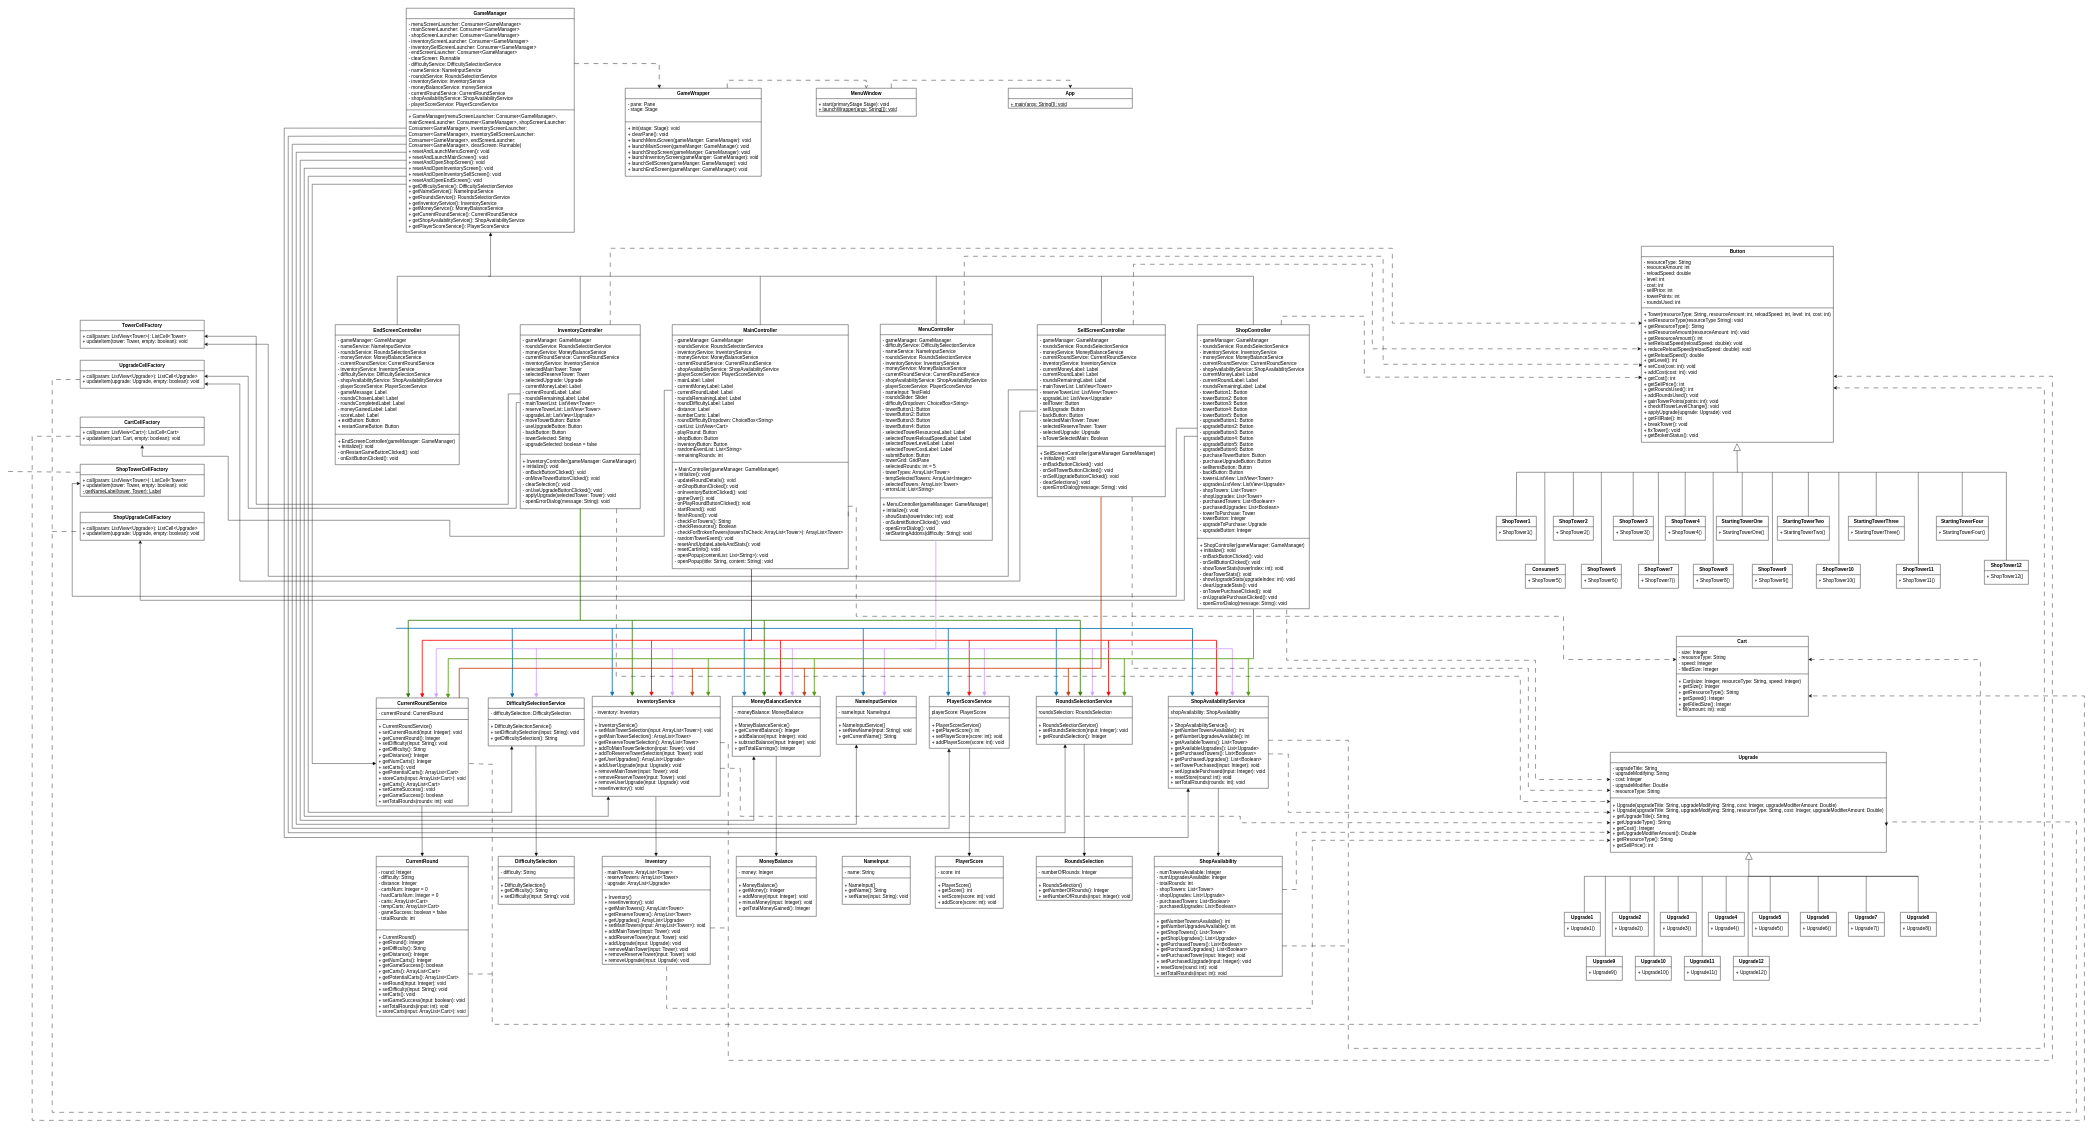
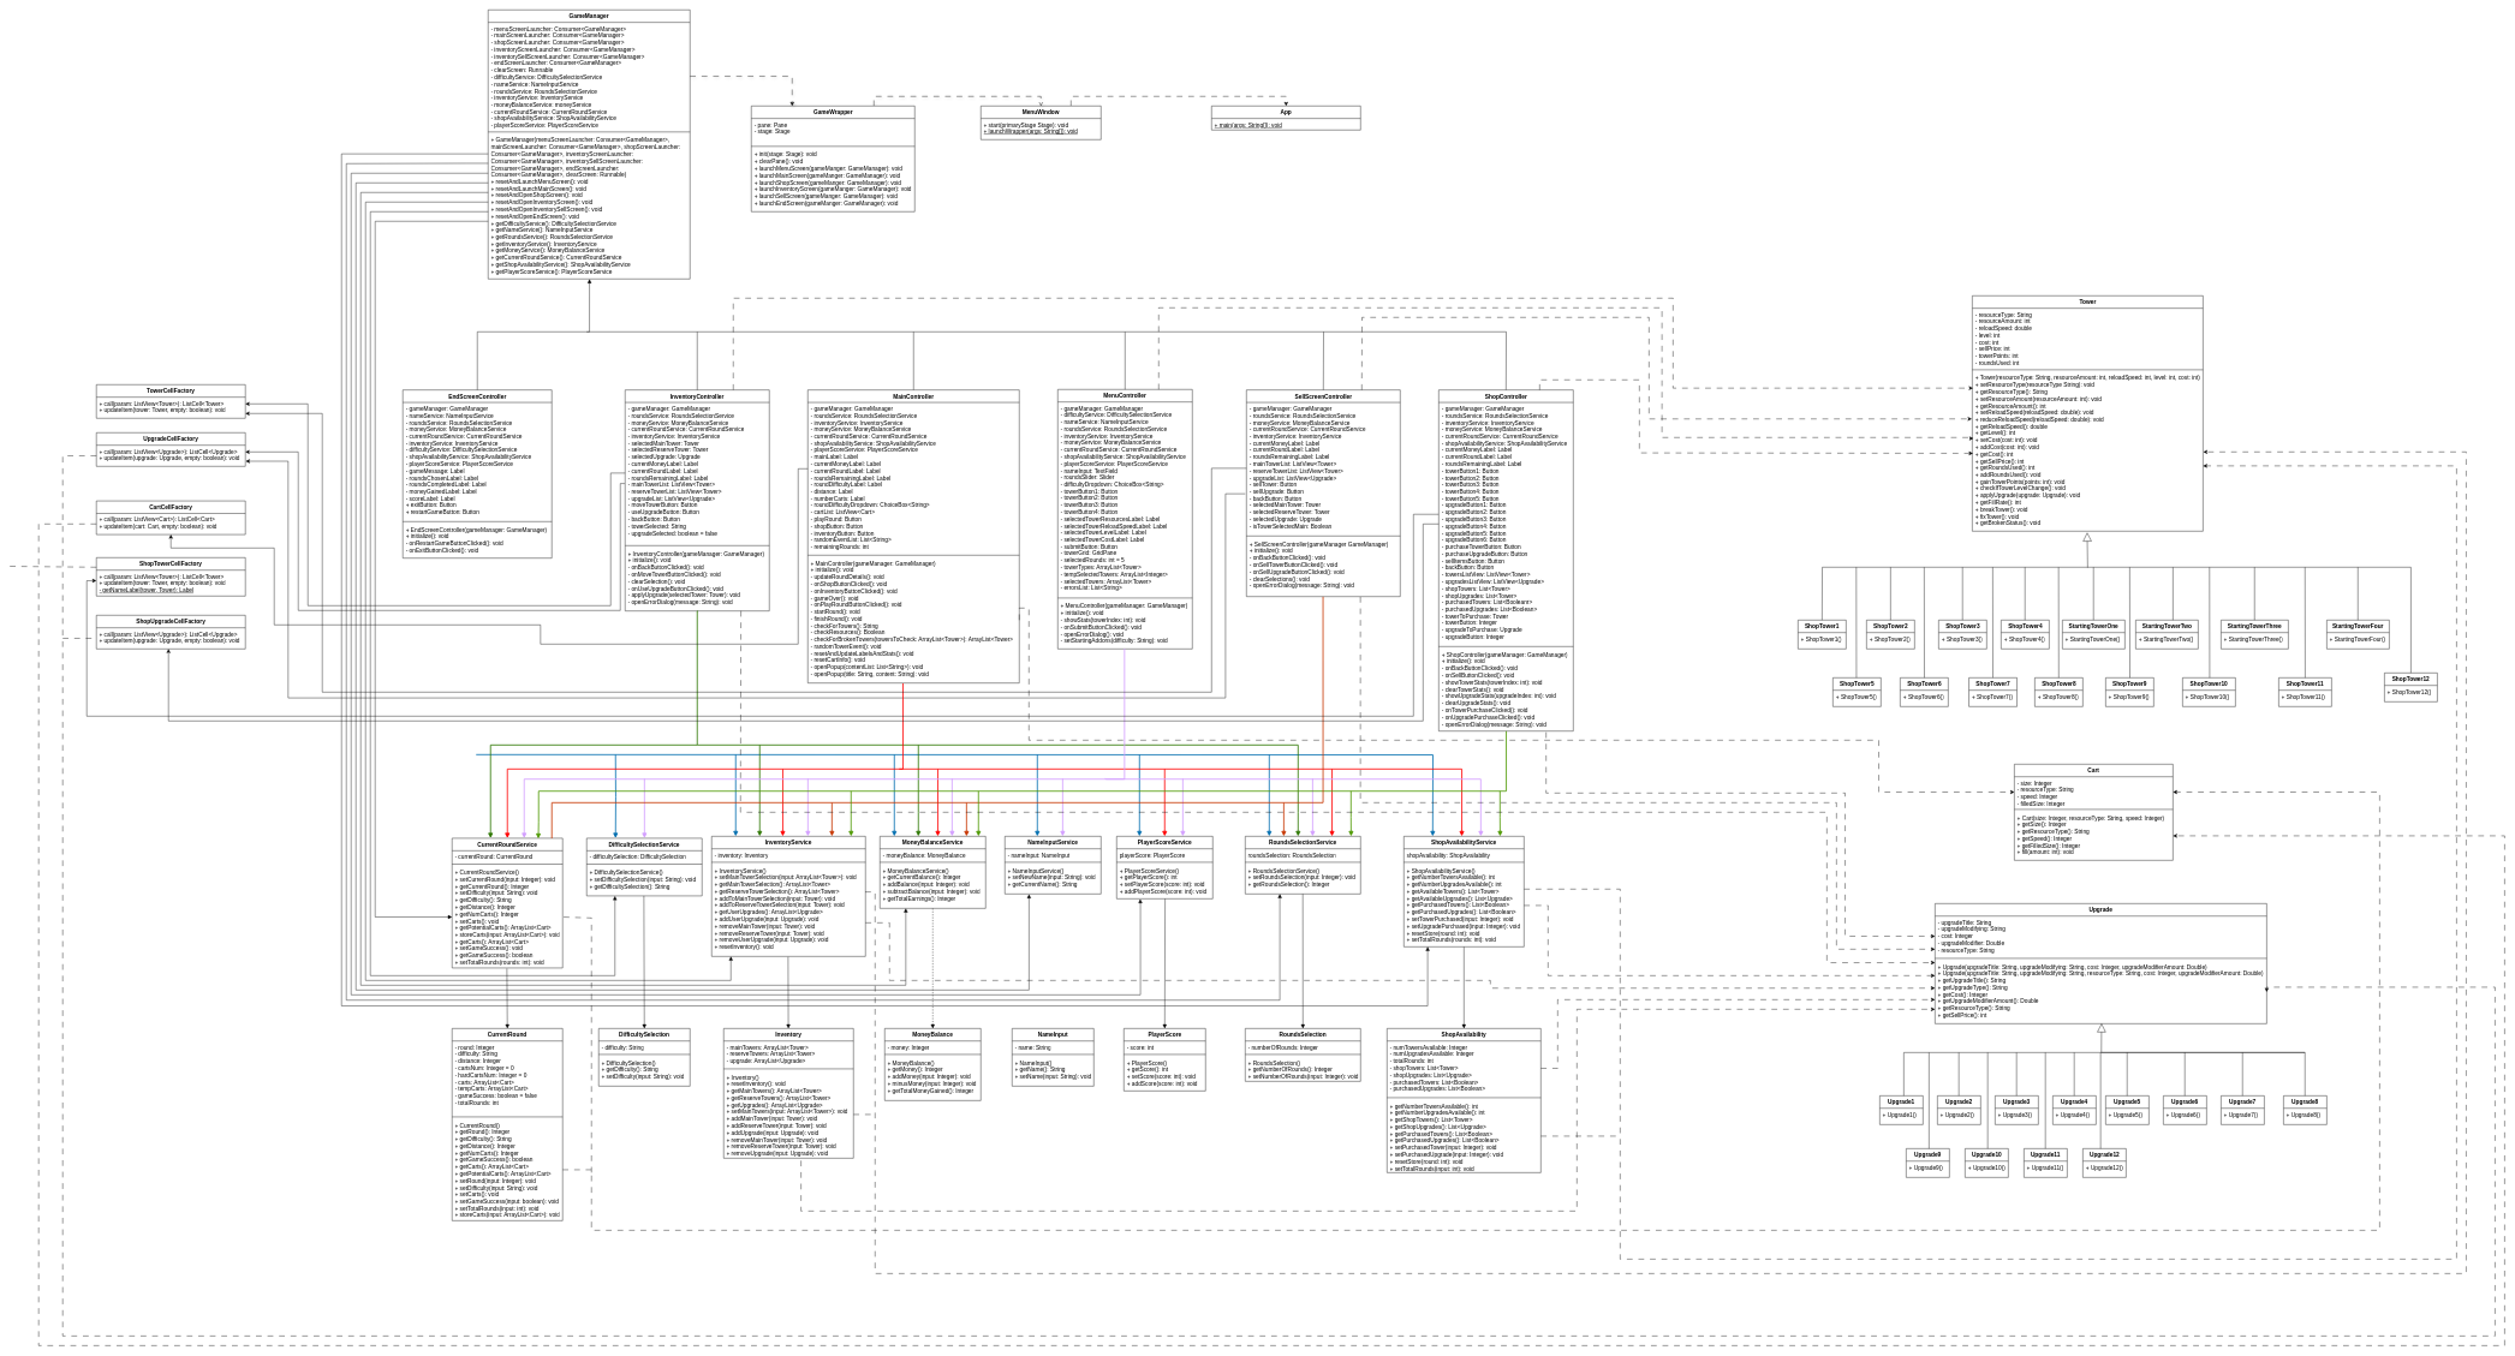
- <mxCell id="72" value="Button" style="swimlane;fontStyle=1;align=center;verticalAlign=top;childLayout=stackLayout;horizontal=1;startSize=26;horizontalStack=0;resizeParent=1;resizeParentMax=0;resizeLast=0;collapsible=1;marginBottom=0;whiteSpace=wrap;html=1;" parent="1" vertex="1"><mxGeometry x="4102.5" y="615" width="480" height="490" as="geometry" /></mxCell>
+ <mxCell id="72" value="Tower" style="swimlane;fontStyle=1;align=center;verticalAlign=top;childLayout=stackLayout;horizontal=1;startSize=26;horizontalStack=0;resizeParent=1;resizeParentMax=0;resizeLast=0;collapsible=1;marginBottom=0;whiteSpace=wrap;html=1;" parent="1" vertex="1"><mxGeometry x="4102.5" y="615" width="480" height="490" as="geometry" /></mxCell>
- <mxCell id="88" value="Consumer5" style="swimlane;fontStyle=1;align=center;verticalAlign=top;childLayout=stackLayout;horizontal=1;startSize=26;horizontalStack=0;resizeParent=1;resizeParentMax=0;resizeLast=0;collapsible=1;marginBottom=0;whiteSpace=wrap;html=1;" parent="1" vertex="1"><mxGeometry x="3812.5" y="1410" width="100" height="60" as="geometry" /></mxCell>
+ <mxCell id="88" value="ShopTower5" style="swimlane;fontStyle=1;align=center;verticalAlign=top;childLayout=stackLayout;horizontal=1;startSize=26;horizontalStack=0;resizeParent=1;resizeParentMax=0;resizeLast=0;collapsible=1;marginBottom=0;whiteSpace=wrap;html=1;" parent="1" vertex="1"><mxGeometry x="3812.5" y="1410" width="100" height="60" as="geometry" /></mxCell>
- <mxCell id="198" value="&lt;div&gt;&lt;br&gt;&lt;/div&gt;&lt;div&gt;&lt;br&gt;&lt;/div&gt;" style="endArrow=block;endFill=1;html=1;align=left;verticalAlign=top;rounded=0;entryX=0.5;entryY=0;entryDx=0;entryDy=0;exitX=0.5;exitY=1;exitDx=0;exitDy=0;" parent="1" source="146" target="52" edge="1"><mxGeometry x="-1" relative="1" as="geometry"><mxPoint x="1970" y="1890" as="sourcePoint" /><mxPoint x="1937.5" y="1970" as="targetPoint" /></mxGeometry></mxCell>
+ <mxCell id="198" value="&lt;div&gt;&lt;br&gt;&lt;/div&gt;&lt;div&gt;&lt;br&gt;&lt;/div&gt;" style="endArrow=block;endFill=1;html=1;align=left;verticalAlign=top;rounded=0;entryX=0.5;entryY=0;entryDx=0;entryDy=0;exitX=0.5;exitY=1;exitDx=0;exitDy=0;dashed=1;" parent="1" source="146" target="52" edge="1"><mxGeometry x="-1" relative="1" as="geometry"><mxPoint x="1970" y="1890" as="sourcePoint" /><mxPoint x="1937.5" y="1970" as="targetPoint" /></mxGeometry></mxCell>
